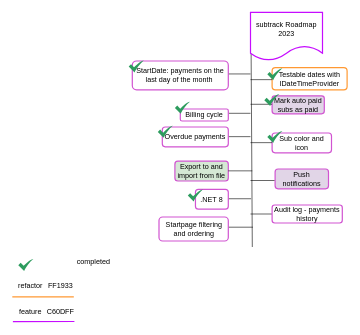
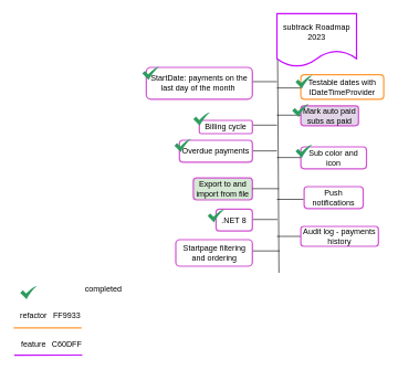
- <mxCell id="18" value="Push notifications" style="rounded=1;whiteSpace=wrap;html=1;labelBackgroundColor=none;labelBorderColor=none;strokeColor=#D154D1;strokeWidth=2;fontColor=#030303;fillColor=#e1d5e7;" parent="1" vertex="1"><mxGeometry x="458" y="281" width="89" height="33" as="geometry" /></mxCell>
+ <mxCell id="18" value="Push notifications" style="rounded=1;whiteSpace=wrap;html=1;labelBackgroundColor=none;labelBorderColor=none;strokeColor=#D154D1;strokeWidth=2;fontColor=#030303;fillColor=#FFFFFF;" parent="1" vertex="1"><mxGeometry x="458" y="281" width="89" height="33" as="geometry" /></mxCell>
- <mxCell id="11" value="FF1933" style="text;html=1;align=center;verticalAlign=middle;resizable=0;points=[];autosize=1;strokeColor=none;fillColor=none;fontColor=#030303;" parent="1" vertex="1"><mxGeometry x="70" y="461" width="60" height="30" as="geometry" /></mxCell>
+ <mxCell id="11" value="FF9933" style="text;html=1;align=center;verticalAlign=middle;resizable=0;points=[];autosize=1;strokeColor=none;fillColor=none;fontColor=#030303;" parent="1" vertex="1"><mxGeometry x="70" y="461" width="60" height="30" as="geometry" /></mxCell>
